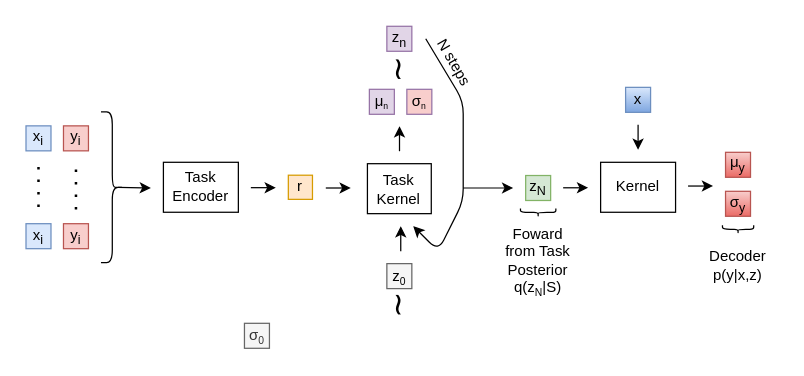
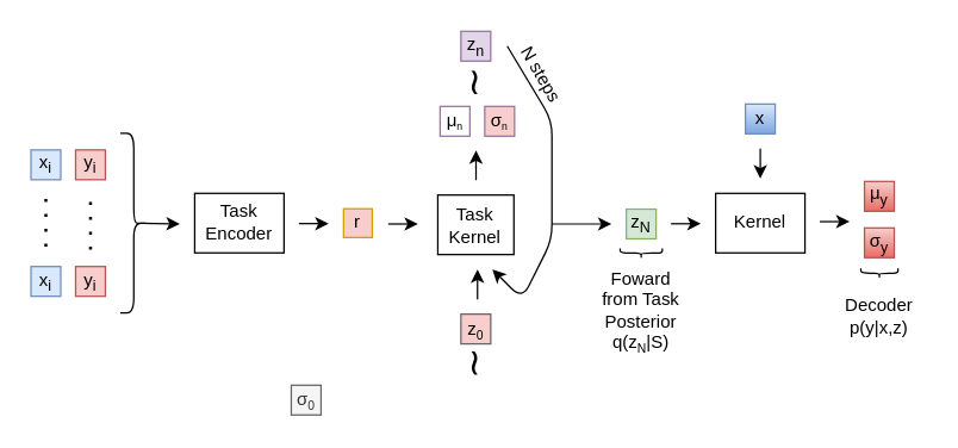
- <mxCell id="2" value="μ&lt;span style=&quot;font-size: 8.333px;&quot;&gt;&lt;sub&gt;n&lt;/sub&gt;&lt;/span&gt;" style="whiteSpace=wrap;html=1;aspect=fixed;fillColor=#e1d5e7;strokeColor=#9673a6;fontColor=#000000;" parent="1" vertex="1"><mxGeometry x="294.88" y="71" width="20" height="20" as="geometry" /></mxCell>
+ <mxCell id="2" value="μ&lt;span style=&quot;font-size: 8.333px;&quot;&gt;&lt;sub&gt;n&lt;/sub&gt;&lt;/span&gt;" style="whiteSpace=wrap;html=1;aspect=fixed;fillColor=#ffffff;strokeColor=#9673a6;fontColor=#000000;" parent="1" vertex="1"><mxGeometry x="294.88" y="71" width="20" height="20" as="geometry" /></mxCell>
- <mxCell id="21" value="&lt;font color=&quot;#000000&quot;&gt;r&lt;/font&gt;" style="whiteSpace=wrap;html=1;aspect=fixed;fillColor=#ffe6cc;strokeColor=#d79b00;" parent="1" vertex="1"><mxGeometry x="230" y="139.76" width="19.33" height="19.33" as="geometry" /></mxCell>
+ <mxCell id="21" value="&lt;font color=&quot;#000000&quot;&gt;r&lt;/font&gt;" style="whiteSpace=wrap;html=1;aspect=fixed;fillColor=#f8cecc;strokeColor=#d79b00;" parent="1" vertex="1"><mxGeometry x="230" y="139.76" width="19.33" height="19.33" as="geometry" /></mxCell>
- <mxCell id="8" value="&lt;font color=&quot;#000000&quot;&gt;z&lt;span style=&quot;font-size: 10px;&quot;&gt;&lt;sub&gt;0&lt;/sub&gt;&lt;/span&gt;&lt;/font&gt;" style="whiteSpace=wrap;html=1;aspect=fixed;fillColor=#f5f5f5;strokeColor=#666666;fontColor=#333333;" parent="1" vertex="1"><mxGeometry x="308.88" y="210.55" width="20" height="20" as="geometry" /></mxCell>
+ <mxCell id="8" value="&lt;font color=&quot;#000000&quot;&gt;z&lt;span style=&quot;font-size: 10px;&quot;&gt;&lt;sub&gt;0&lt;/sub&gt;&lt;/span&gt;&lt;/font&gt;" style="whiteSpace=wrap;html=1;aspect=fixed;fillColor=#f8cecc;strokeColor=#666666;fontColor=#333333;" parent="1" vertex="1"><mxGeometry x="308.88" y="210.55" width="20" height="20" as="geometry" /></mxCell>
